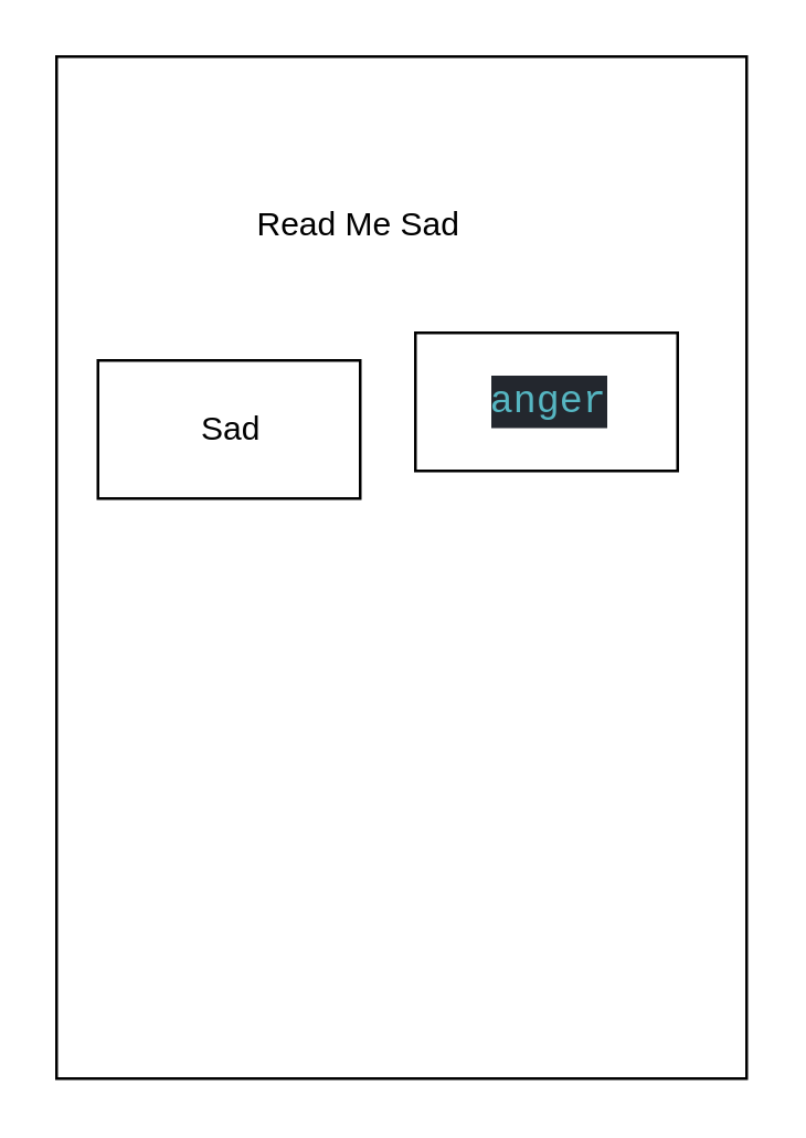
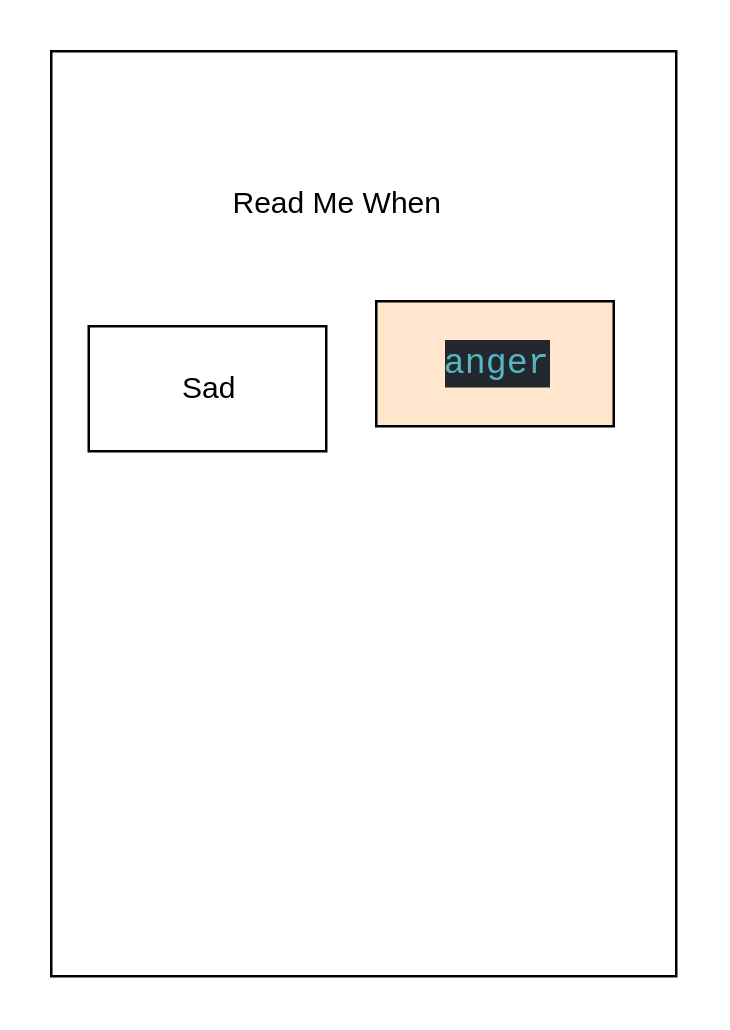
- <mxCell id="7" value="Read Me Sad" style="shape=partialRectangle;connectable=0;fillColor=none;top=0;left=0;bottom=0;right=0;align=left;spacingLeft=6;overflow=hidden;" vertex="1" parent="5"><mxGeometry x="30" width="150" height="20" as="geometry"><mxRectangle width="150" height="20" as="alternateBounds" /></mxGeometry></mxCell>
+ <mxCell id="7" value="Read Me When" style="shape=partialRectangle;connectable=0;fillColor=none;top=0;left=0;bottom=0;right=0;align=left;spacingLeft=6;overflow=hidden;" vertex="1" parent="5"><mxGeometry x="30" width="150" height="20" as="geometry"><mxRectangle width="150" height="20" as="alternateBounds" /></mxGeometry></mxCell>
- <mxCell id="8" value="&lt;div style=&quot;color: rgb(171, 178, 191); background-color: rgb(35, 39, 46); font-family: Consolas, &amp;quot;Courier New&amp;quot;, monospace; font-size: 14px; line-height: 19px;&quot;&gt;&lt;span style=&quot;color: #56b6c2;&quot;&gt;anger&lt;/span&gt;&lt;/div&gt;" style="html=1;dashed=0;whitespace=wrap;" vertex="1" parent="1"><mxGeometry x="150" y="120" width="95" height="50" as="geometry" /></mxCell>
+ <mxCell id="8" value="&lt;div style=&quot;color: rgb(171, 178, 191); background-color: rgb(35, 39, 46); font-family: Consolas, &amp;quot;Courier New&amp;quot;, monospace; font-size: 14px; line-height: 19px;&quot;&gt;&lt;span style=&quot;color: #56b6c2;&quot;&gt;anger&lt;/span&gt;&lt;/div&gt;" style="html=1;dashed=0;whitespace=wrap;fillColor=#ffe6cc;" vertex="1" parent="1"><mxGeometry x="150" y="120" width="95" height="50" as="geometry" /></mxCell>
